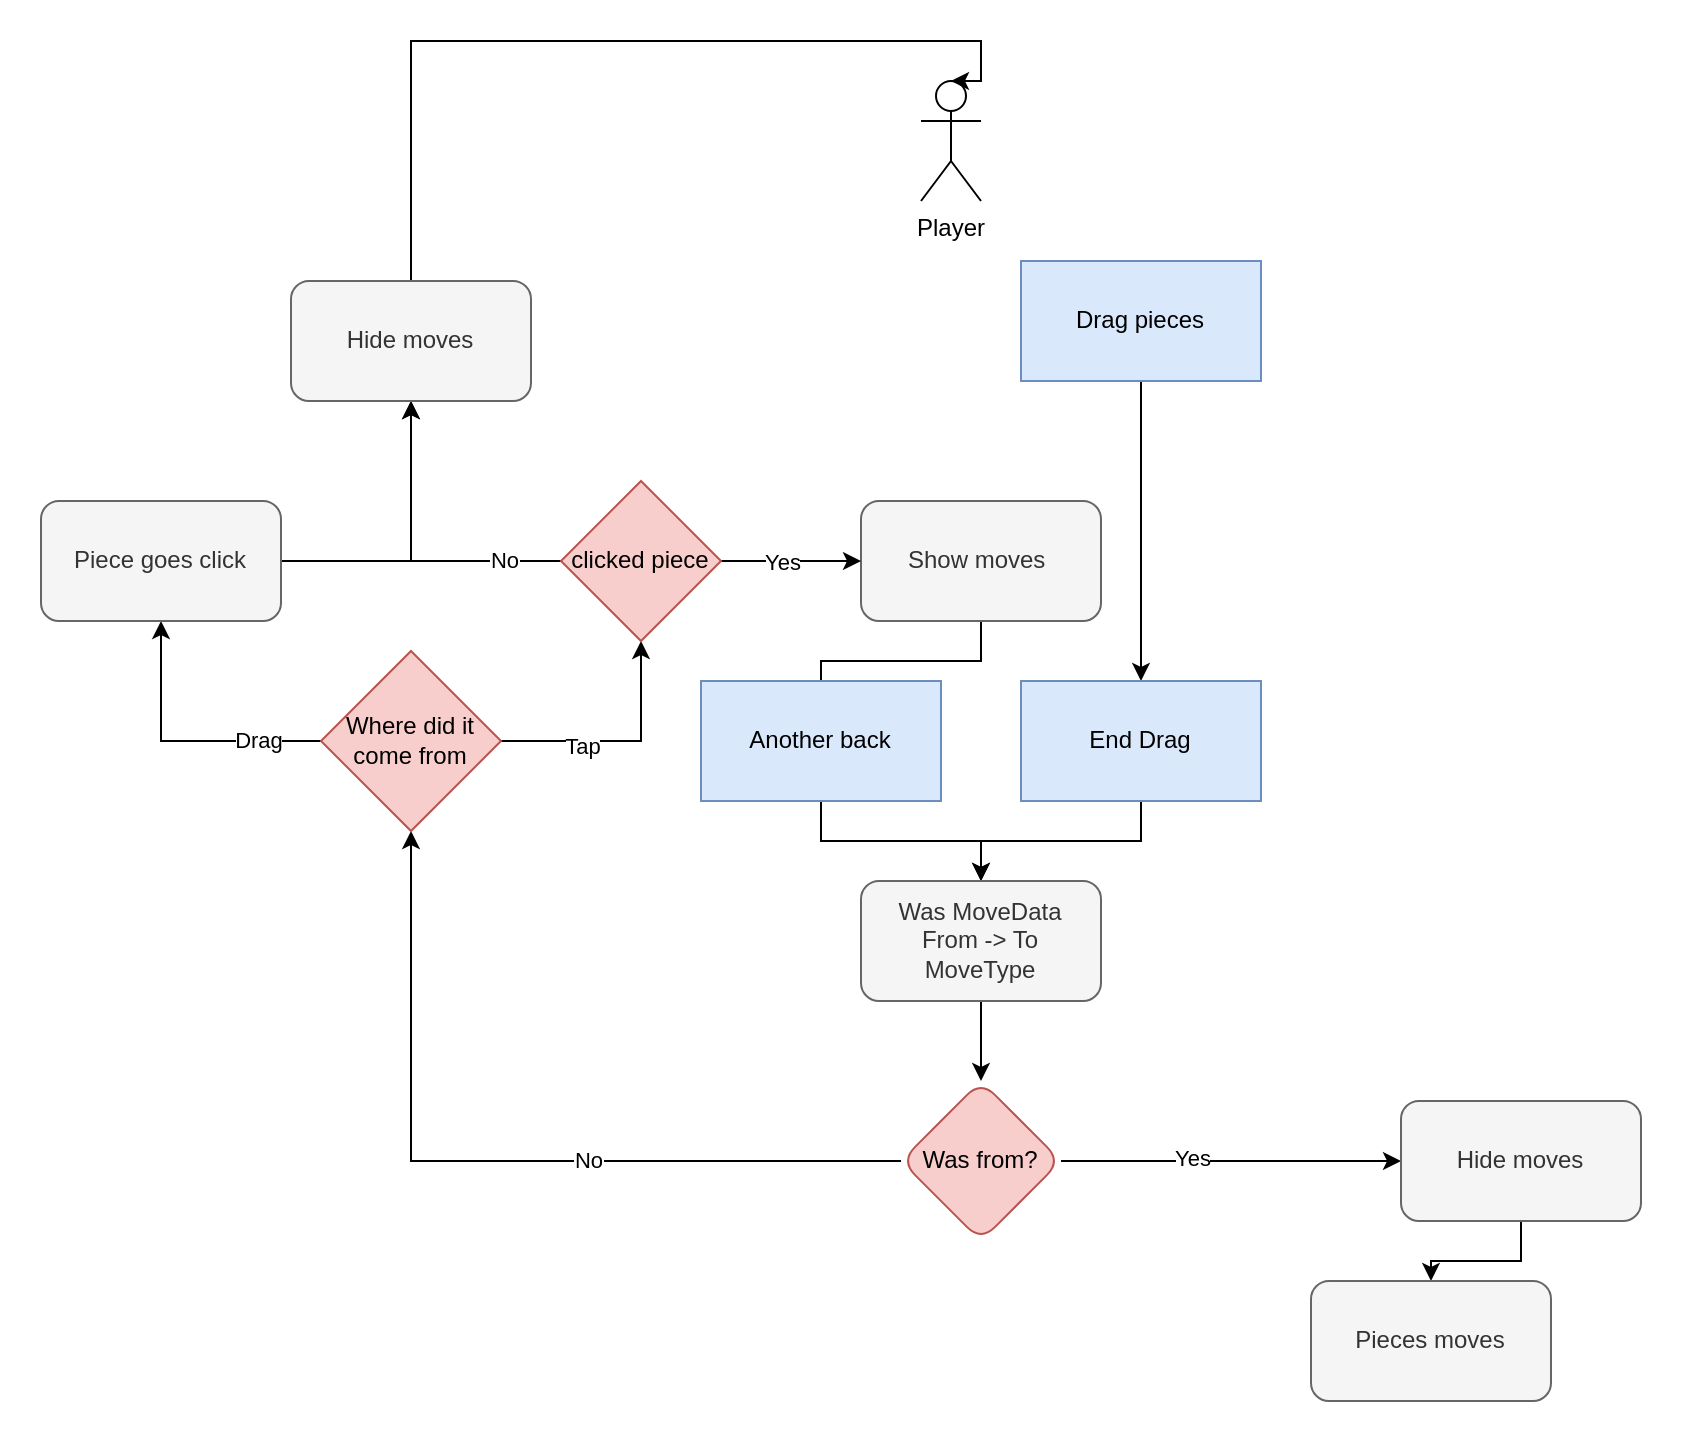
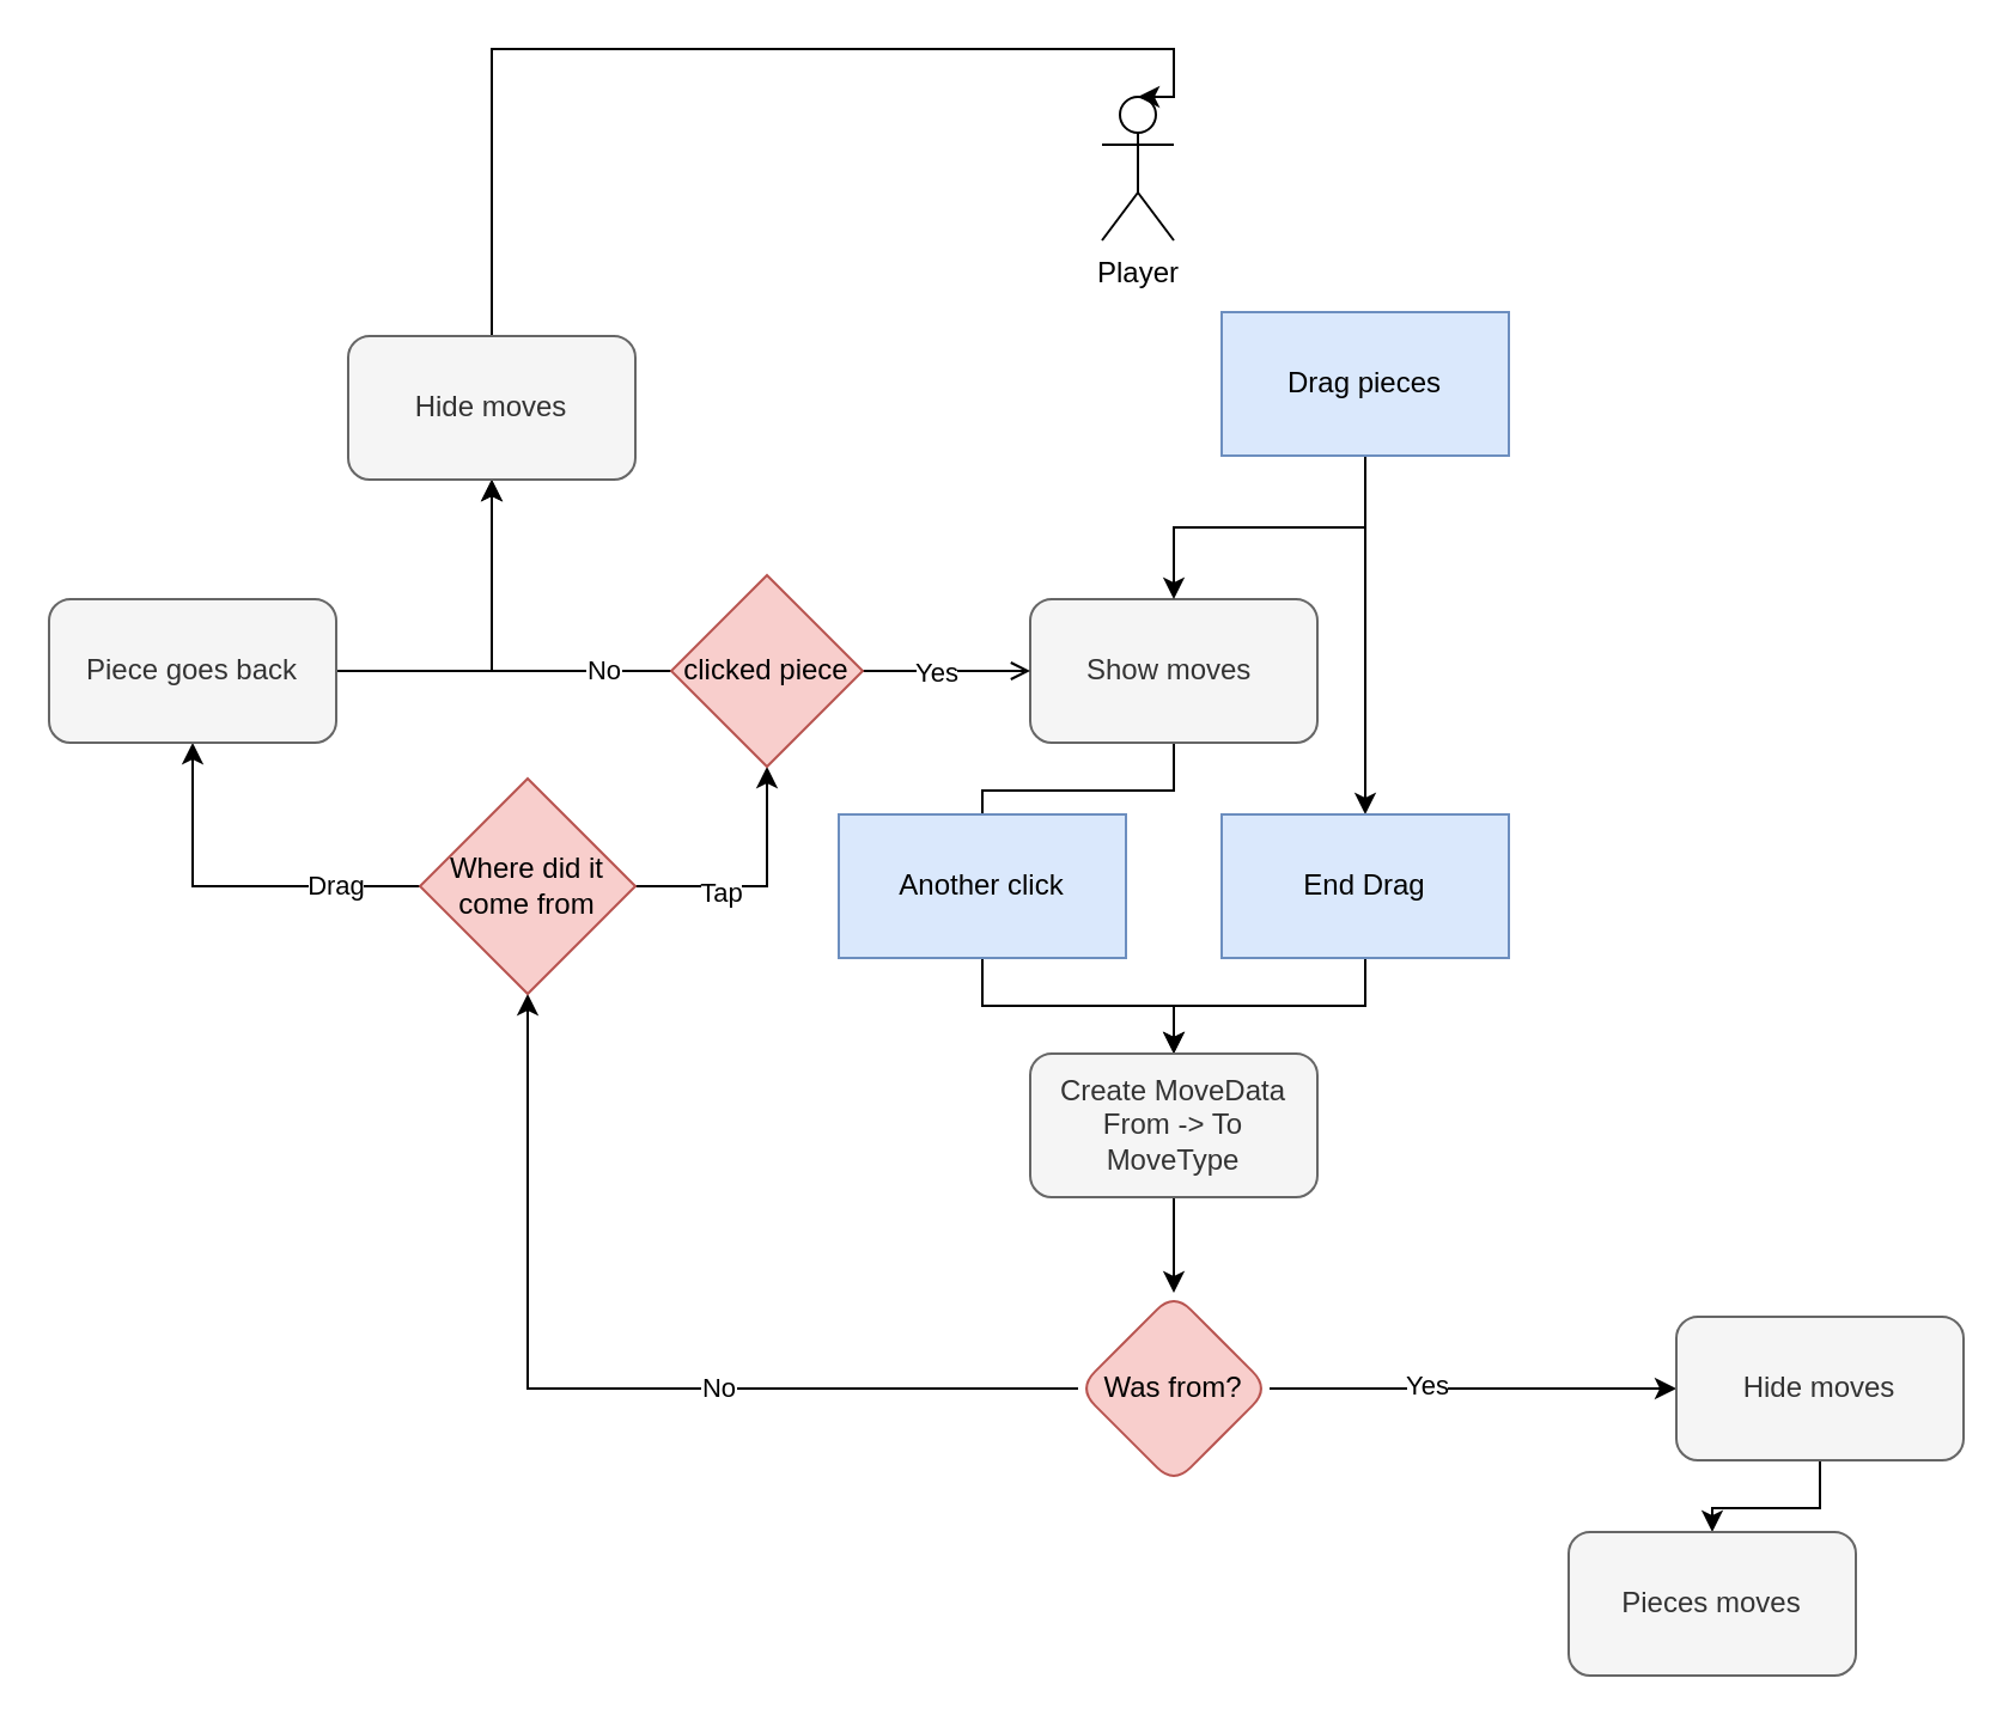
+ <mxCell id="10" style="edgeStyle=orthogonalEdgeStyle;rounded=0;orthogonalLoop=1;jettySize=auto;html=1;" edge="1" parent="1" source="12" target="3"><mxGeometry relative="1" as="geometry" /></mxCell>
- <mxCell id="28" value="Piece goes click" style="rounded=1;whiteSpace=wrap;html=1;fillColor=#f5f5f5;fontColor=#333333;strokeColor=#666666;" vertex="1" parent="1"><mxGeometry x="20" y="250" width="120" height="60" as="geometry" /></mxCell>
+ <mxCell id="28" value="Piece goes back" style="rounded=1;whiteSpace=wrap;html=1;fillColor=#f5f5f5;fontColor=#333333;strokeColor=#666666;" vertex="1" parent="1"><mxGeometry x="20" y="250" width="120" height="60" as="geometry" /></mxCell>
- <mxCell id="29" style="edgeStyle=orthogonalEdgeStyle;rounded=0;orthogonalLoop=1;jettySize=auto;html=1;" edge="1" parent="1" source="33" target="3"><mxGeometry relative="1" as="geometry" /></mxCell>
+ <mxCell id="29" style="edgeStyle=orthogonalEdgeStyle;rounded=0;orthogonalLoop=1;jettySize=auto;html=1;endArrow=open;" edge="1" parent="1" source="33" target="3"><mxGeometry relative="1" as="geometry" /></mxCell>
- <mxCell id="26" value="Where did it come from" style="rhombus;whiteSpace=wrap;html=1;fillColor=#f8cecc;strokeColor=#b85450;" vertex="1" parent="1"><mxGeometry x="160" y="325" width="90" height="90" as="geometry" /></mxCell>
+ <mxCell id="26" value="Where did it come from" style="rhombus;whiteSpace=wrap;html=1;fillColor=#f8cecc;strokeColor=#b85450;" vertex="1" parent="1"><mxGeometry x="175" y="325" width="90" height="90" as="geometry" /></mxCell>
- <mxCell id="14" value="Another back" style="rounded=0;whiteSpace=wrap;html=1;fillColor=#dae8fc;strokeColor=#6c8ebf;" vertex="1" parent="1"><mxGeometry x="350" y="340" width="120" height="60" as="geometry" /></mxCell>
+ <mxCell id="14" value="Another click" style="rounded=0;whiteSpace=wrap;html=1;fillColor=#dae8fc;strokeColor=#6c8ebf;" vertex="1" parent="1"><mxGeometry x="350" y="340" width="120" height="60" as="geometry" /></mxCell>
- <mxCell id="18" value="Was MoveData&lt;br&gt;From -&amp;gt; To&lt;br&gt;MoveType" style="rounded=1;whiteSpace=wrap;html=1;fillColor=#f5f5f5;fontColor=#333333;strokeColor=#666666;" vertex="1" parent="1"><mxGeometry x="430" y="440" width="120" height="60" as="geometry" /></mxCell>
+ <mxCell id="18" value="Create MoveData&lt;br&gt;From -&amp;gt; To&lt;br&gt;MoveType" style="rounded=1;whiteSpace=wrap;html=1;fillColor=#f5f5f5;fontColor=#333333;strokeColor=#666666;" vertex="1" parent="1"><mxGeometry x="430" y="440" width="120" height="60" as="geometry" /></mxCell>
